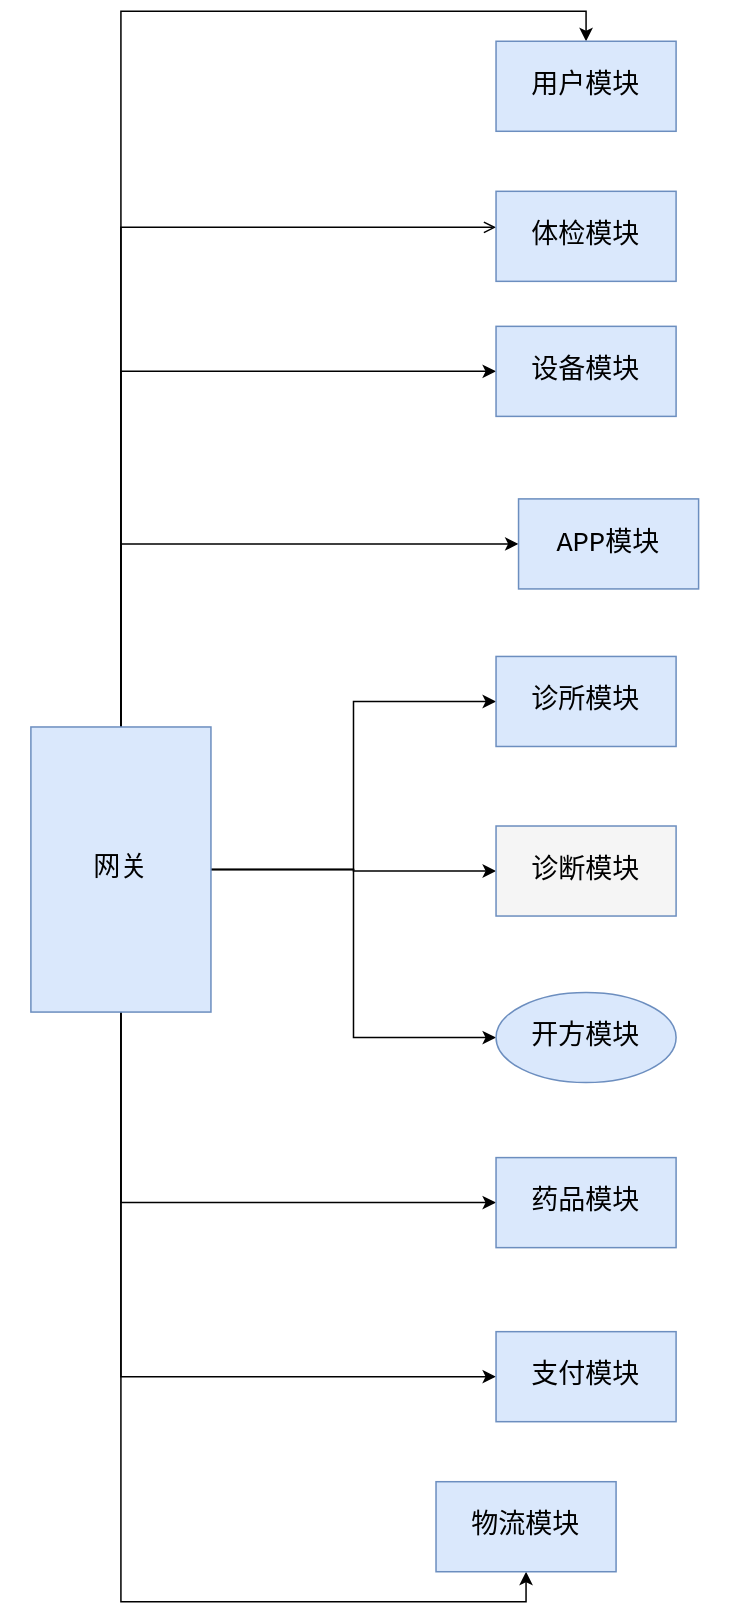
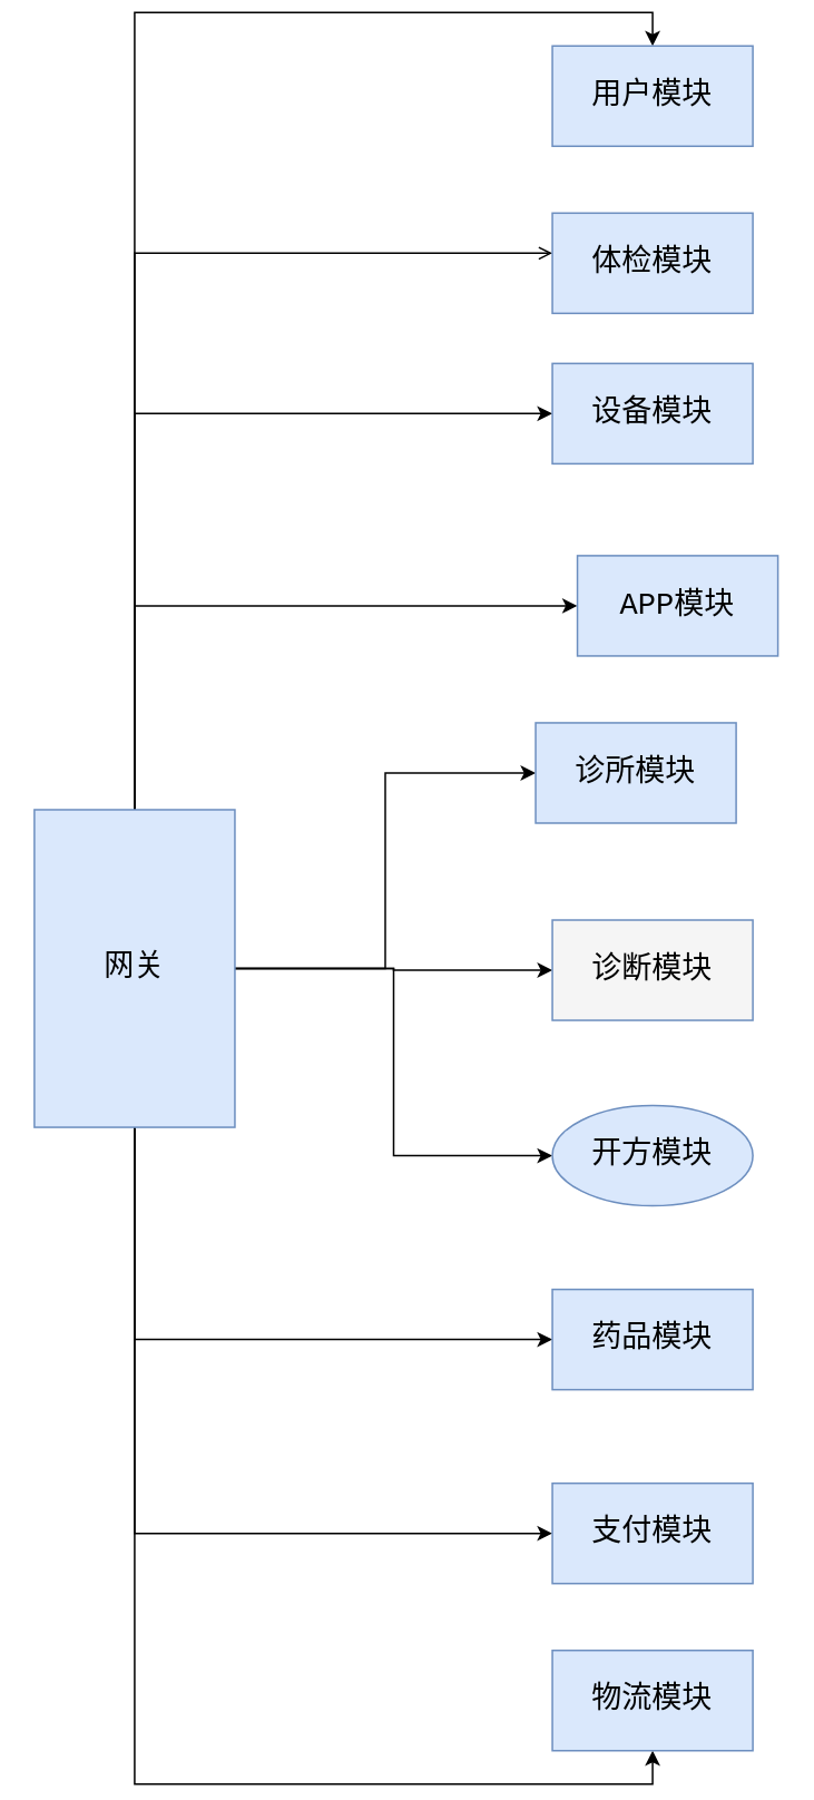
- <mxCell id="19" value="&lt;font face=&quot;Courier New&quot;&gt;&lt;span style=&quot;font-size: 18px&quot;&gt;诊所模块&lt;/span&gt;&lt;/font&gt;" style="rounded=0;whiteSpace=wrap;html=1;fillColor=#dae8fc;strokeColor=#6c8ebf;" vertex="1" parent="1"><mxGeometry x="330" y="430" width="120" height="60" as="geometry" /></mxCell>
+ <mxCell id="19" value="&lt;font face=&quot;Courier New&quot;&gt;&lt;span style=&quot;font-size: 18px&quot;&gt;诊所模块&lt;/span&gt;&lt;/font&gt;" style="rounded=0;whiteSpace=wrap;html=1;fillColor=#dae8fc;strokeColor=#6c8ebf;" vertex="1" parent="1"><mxGeometry x="320" y="425" width="120" height="60" as="geometry" /></mxCell>
- <mxCell id="14" value="&lt;font style=&quot;font-size: 18px&quot; face=&quot;Courier New&quot;&gt;物流模块&lt;/font&gt;" style="rounded=0;whiteSpace=wrap;html=1;fillColor=#dae8fc;strokeColor=#6c8ebf;" vertex="1" parent="1"><mxGeometry x="290" y="980" width="120" height="60" as="geometry" /></mxCell>
+ <mxCell id="14" value="&lt;font style=&quot;font-size: 18px&quot; face=&quot;Courier New&quot;&gt;物流模块&lt;/font&gt;" style="rounded=0;whiteSpace=wrap;html=1;fillColor=#dae8fc;strokeColor=#6c8ebf;" vertex="1" parent="1"><mxGeometry x="330" y="980" width="120" height="60" as="geometry" /></mxCell>
